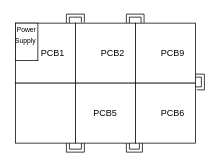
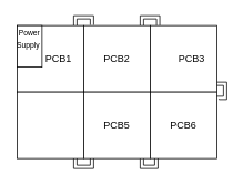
- <mxCell id="7" value="PCB2" style="text;html=1;align=center;verticalAlign=middle;whiteSpace=wrap;rounded=0;" vertex="1" parent="1"><mxGeometry x="120" y="55" width="60" height="30" as="geometry" /></mxCell>
+ <mxCell id="7" value="PCB2" style="text;html=1;align=center;verticalAlign=middle;whiteSpace=wrap;rounded=0;" vertex="1" parent="1"><mxGeometry x="110" y="55" width="60" height="30" as="geometry" /></mxCell>
- <mxCell id="14" value="PCB9" style="text;html=1;align=center;verticalAlign=middle;whiteSpace=wrap;rounded=0;" vertex="1" parent="1"><mxGeometry x="200" y="55" width="60" height="30" as="geometry" /></mxCell>
+ <mxCell id="14" value="PCB3" style="text;html=1;align=center;verticalAlign=middle;whiteSpace=wrap;rounded=0;" vertex="1" parent="1"><mxGeometry x="200" y="55" width="60" height="30" as="geometry" /></mxCell>
- <mxCell id="16" value="PCB6" style="text;html=1;align=center;verticalAlign=middle;whiteSpace=wrap;rounded=0;" vertex="1" parent="1"><mxGeometry x="200" y="135" width="60" height="30" as="geometry" /></mxCell>
+ <mxCell id="16" value="PCB6" style="text;html=1;align=center;verticalAlign=middle;whiteSpace=wrap;rounded=0;" vertex="1" parent="1"><mxGeometry x="190" y="135" width="60" height="30" as="geometry" /></mxCell>
